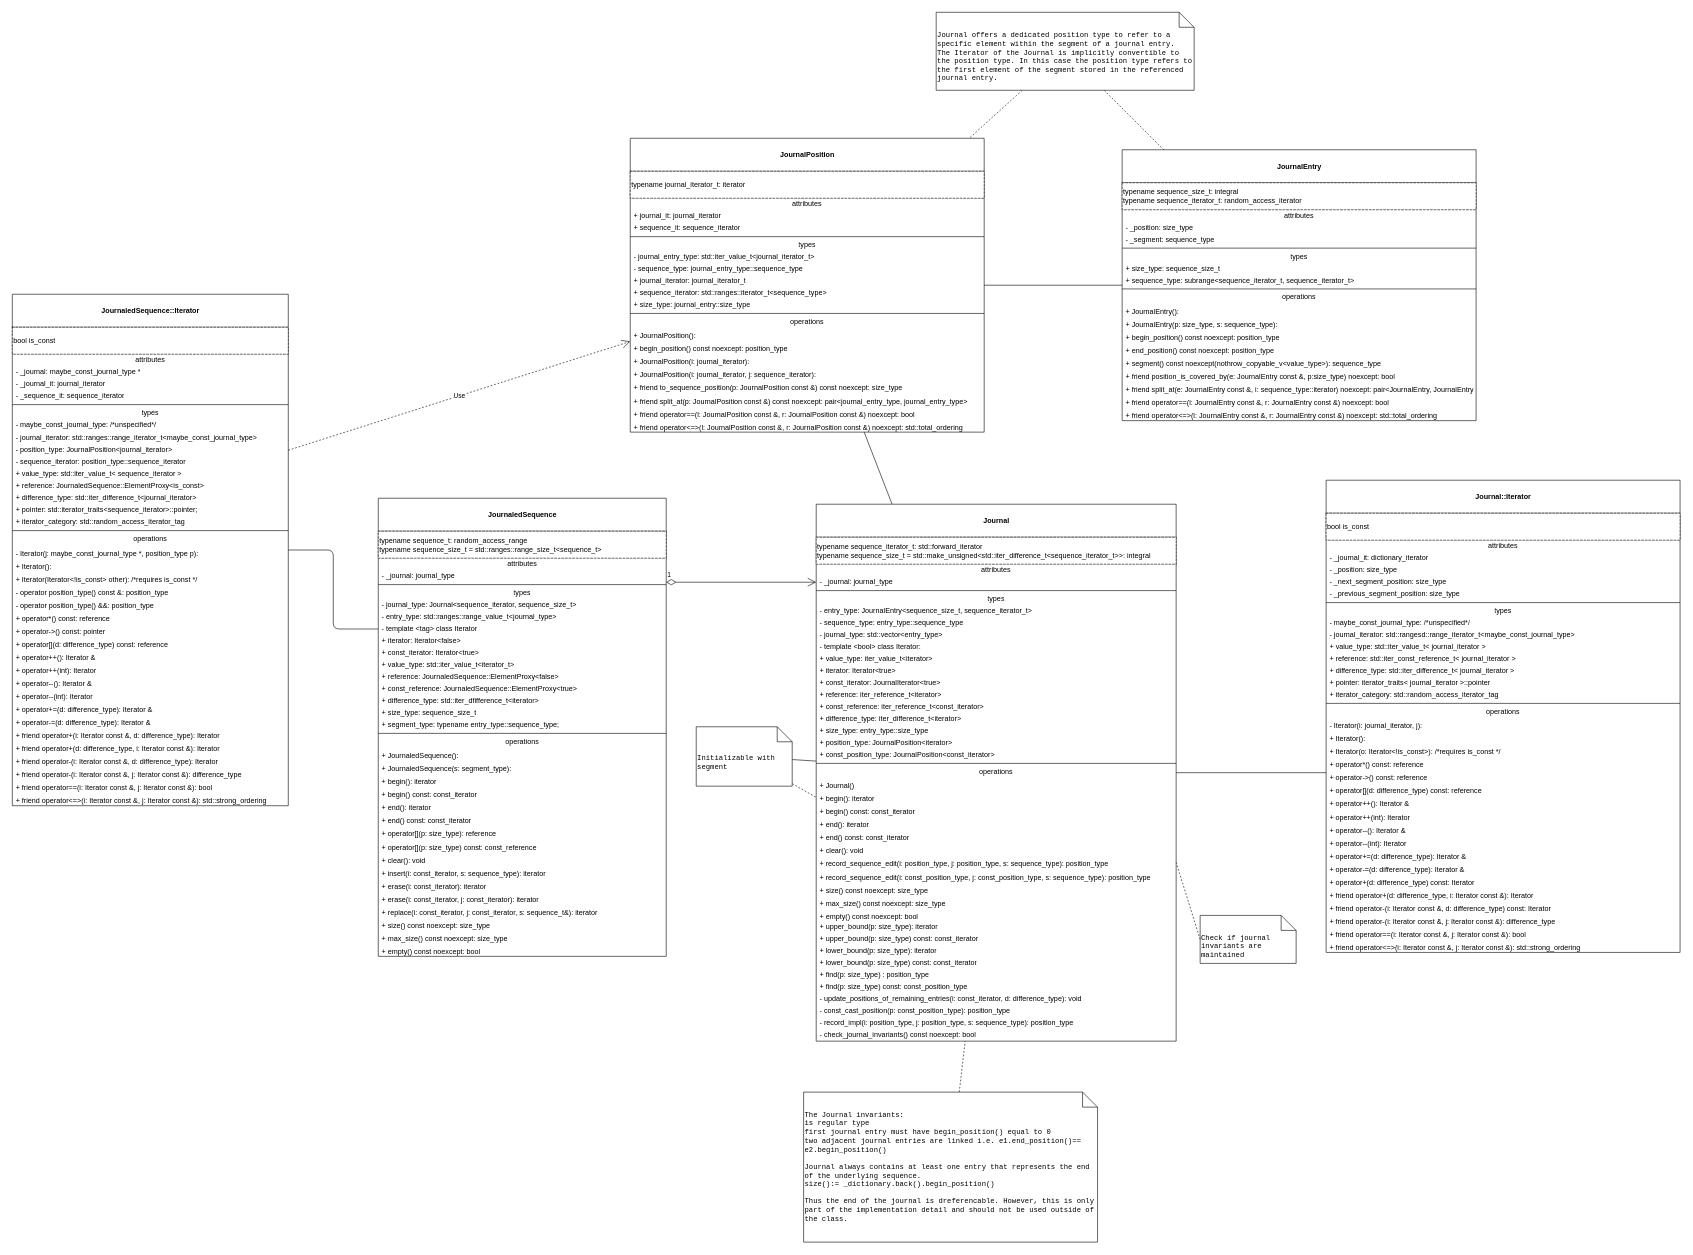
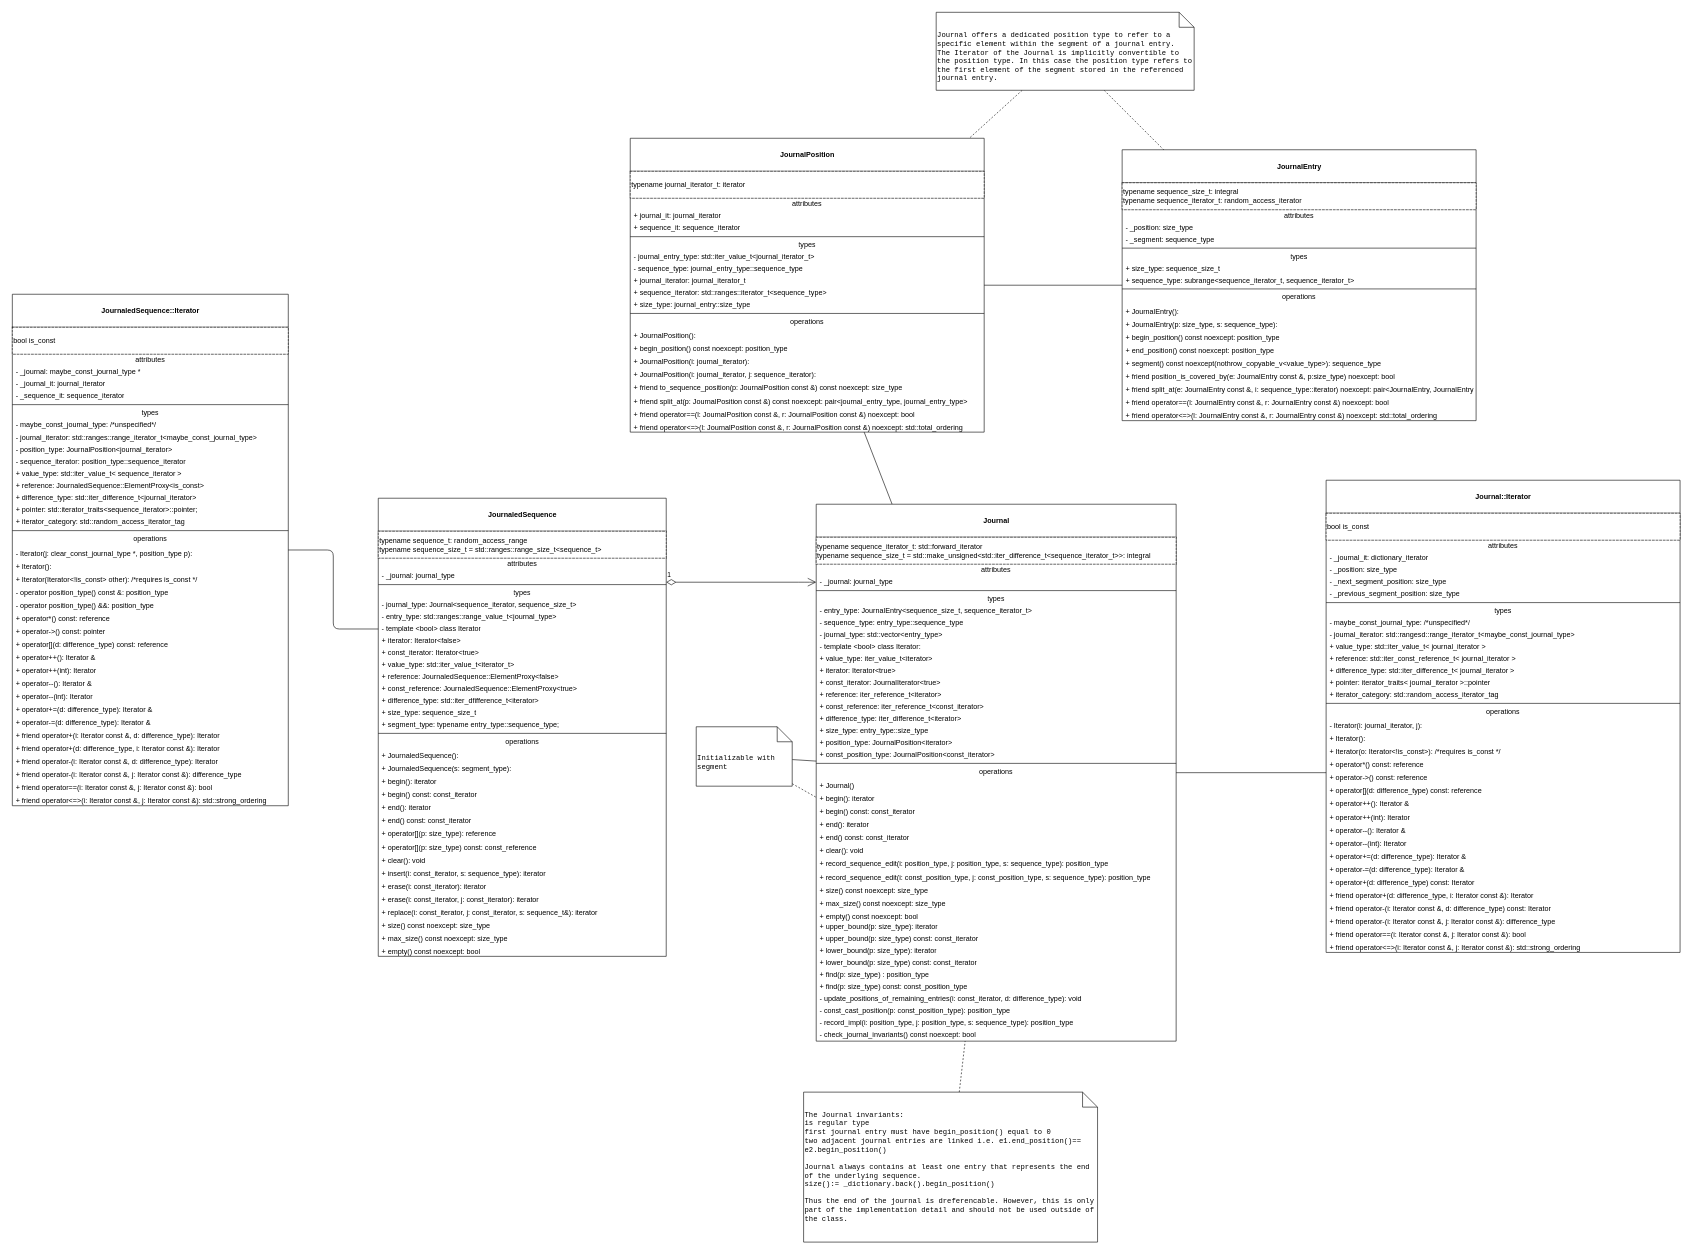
- <mxCell id="207" value="Use" style="endArrow=open;endSize=12;dashed=1;html=1;exitX=1;exitY=0.5;exitDx=0;exitDy=0;" edge="1" parent="1" source="112" target="185"><mxGeometry width="160" relative="1" as="geometry"><mxPoint x="1260" y="980" as="sourcePoint" /><mxPoint x="1420" y="980" as="targetPoint" /></mxGeometry></mxCell>
- <mxCell id="121" value="- Iterator(j: maybe_const_journal_type *, position_type p):" style="text;strokeColor=none;fillColor=none;align=left;verticalAlign=top;spacingLeft=4;spacingRight=4;overflow=hidden;rotatable=0;points=[[0,0.5],[1,0.5]];portConstraint=eastwest;" parent="102" vertex="1"><mxGeometry y="418" width="460" height="21.73" as="geometry" /></mxCell>
+ <mxCell id="121" value="- Iterator(j: clear_const_journal_type *, position_type p):" style="text;strokeColor=none;fillColor=none;align=left;verticalAlign=top;spacingLeft=4;spacingRight=4;overflow=hidden;rotatable=0;points=[[0,0.5],[1,0.5]];portConstraint=eastwest;" parent="102" vertex="1"><mxGeometry y="418" width="460" height="21.73" as="geometry" /></mxCell>
- <mxCell id="10" value="- template &amp;lt;tag&amp;gt; class Iterator" style="text;html=1;strokeColor=none;fillColor=none;align=left;verticalAlign=middle;spacingLeft=4;spacingRight=4;overflow=hidden;rotatable=0;points=[[0,0.5],[1,0.5]];portConstraint=eastwest;" vertex="1" parent="2"><mxGeometry y="208" width="480" height="20" as="geometry" /></mxCell>
+ <mxCell id="10" value="- template &amp;lt;bool&amp;gt; class Iterator" style="text;html=1;strokeColor=none;fillColor=none;align=left;verticalAlign=middle;spacingLeft=4;spacingRight=4;overflow=hidden;rotatable=0;points=[[0,0.5],[1,0.5]];portConstraint=eastwest;" vertex="1" parent="2"><mxGeometry y="208" width="480" height="20" as="geometry" /></mxCell>
- <mxCell id="145" value="" style="endArrow=none;dashed=1;html=1;fontFamily=Courier New;entryX=1;entryY=0.5;entryDx=0;entryDy=0;exitX=0;exitY=0.5;exitDx=0;exitDy=0;exitPerimeter=0;" parent="1" source="144" target="65" edge="1"><mxGeometry width="50" height="50" relative="1" as="geometry"><mxPoint x="1880" y="1502.604" as="sourcePoint" /><mxPoint x="1770" y="1492.435" as="targetPoint" /><Array as="points" /></mxGeometry></mxCell>
- <mxCell id="144" value="&lt;span style=&quot;&quot;&gt;Check if journal invariants are maintained&lt;br&gt;&lt;/span&gt;" style="shape=note2;boundedLbl=1;whiteSpace=wrap;html=1;size=25;verticalAlign=top;align=left;fontFamily=Courier New;" parent="1" vertex="1"><mxGeometry x="2000" y="1525.41" width="160" height="80" as="geometry" /></mxCell>
